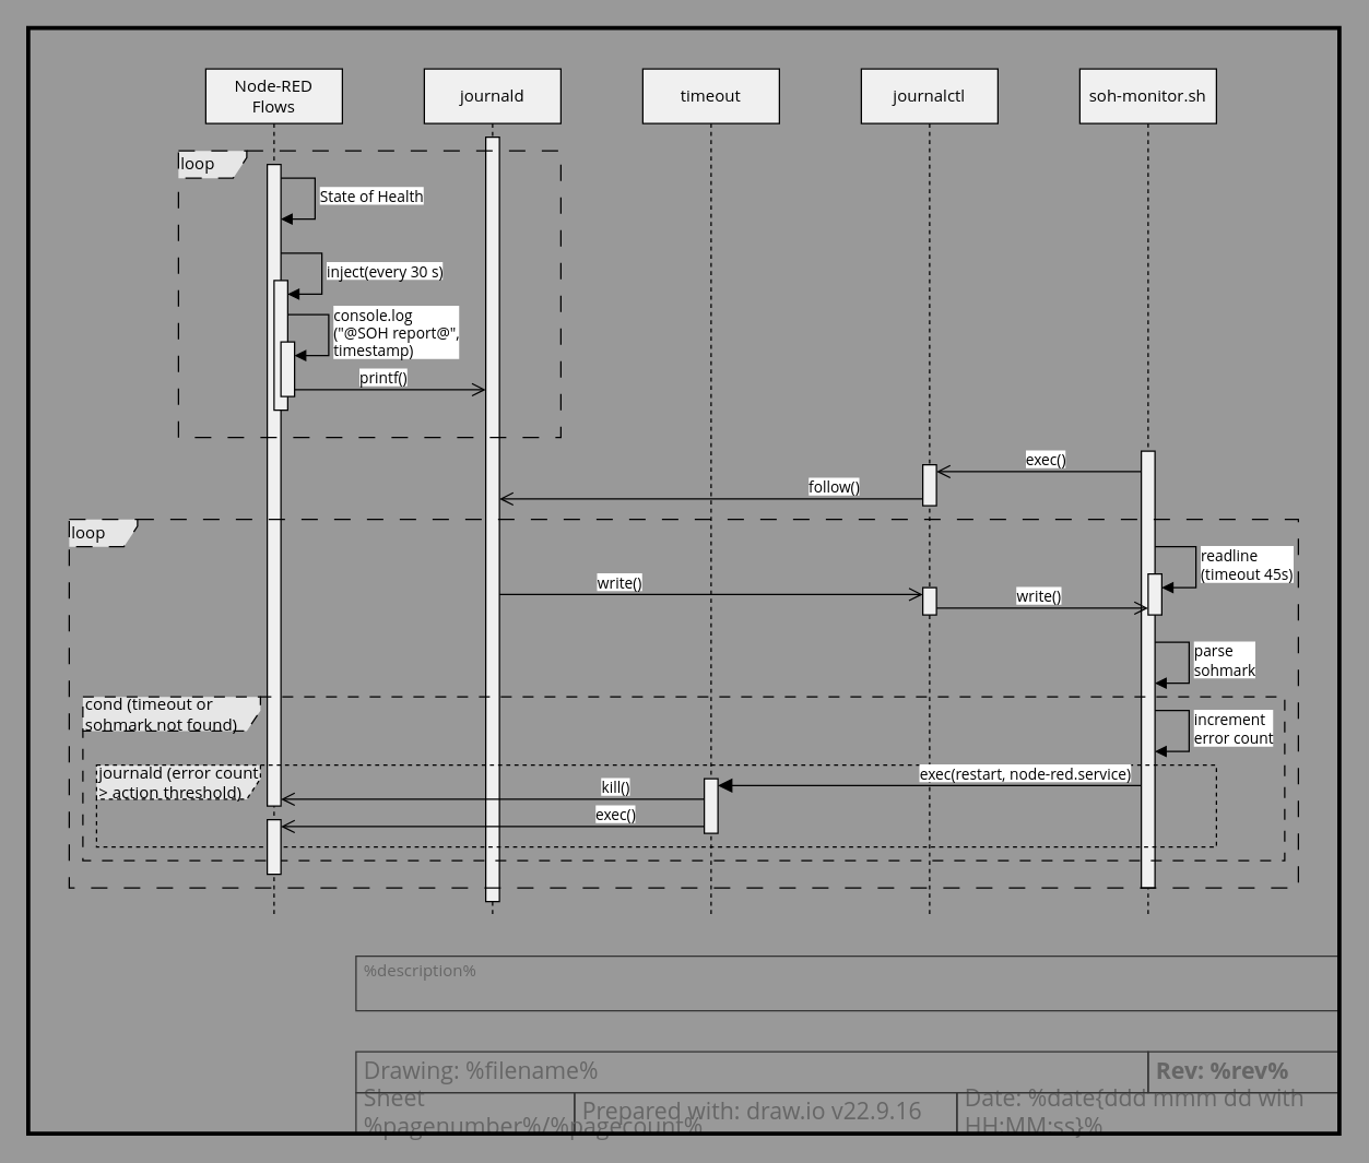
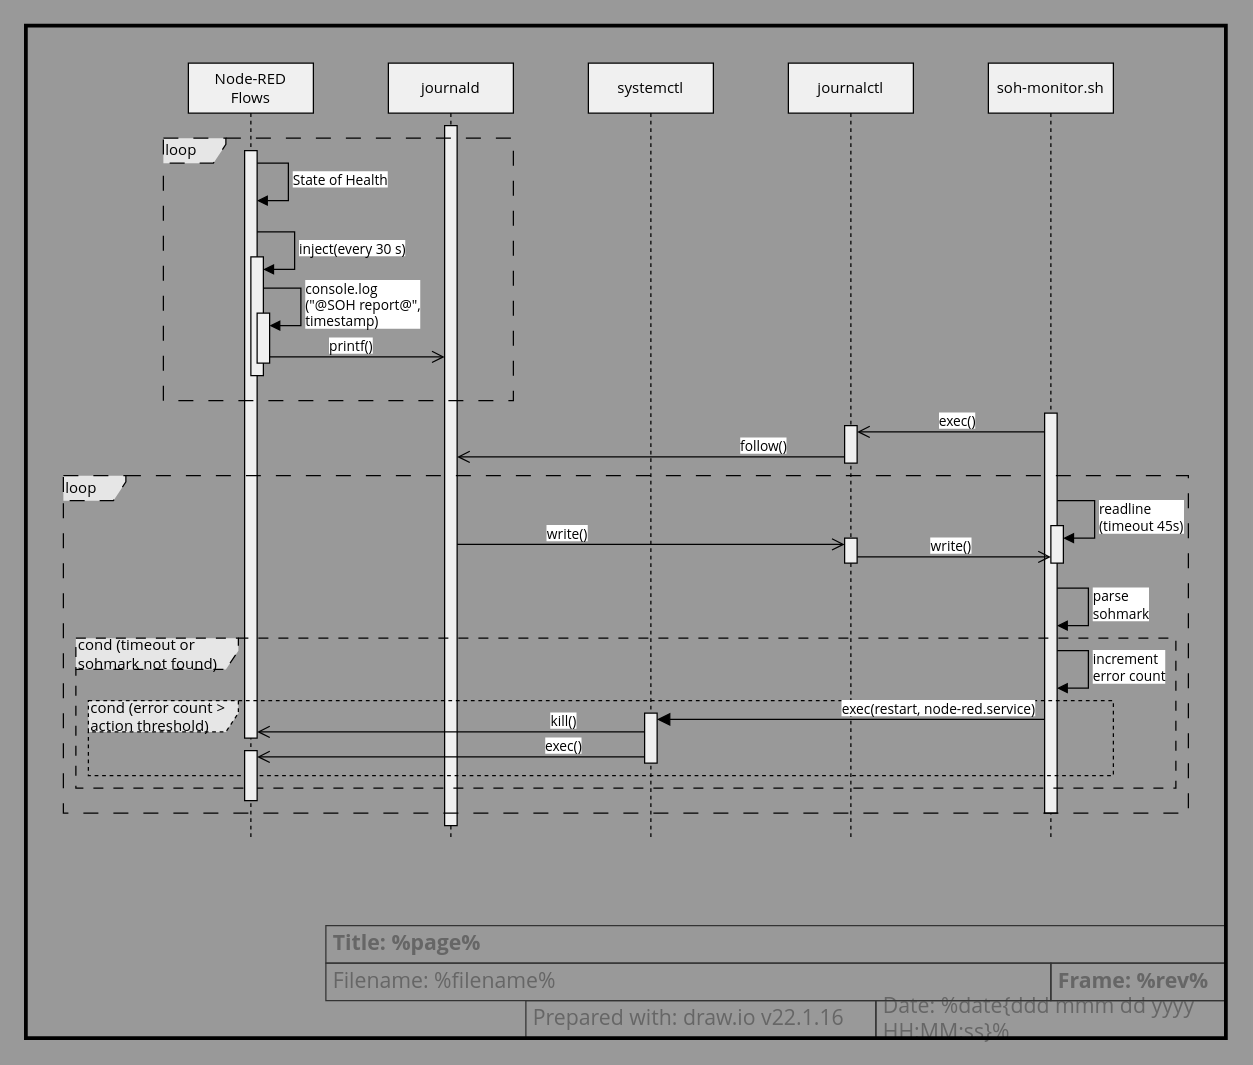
- <mxCell id="12" value="timeout" style="shape=umlLifeline;perimeter=lifelinePerimeter;whiteSpace=wrap;html=1;container=1;dropTarget=0;collapsible=0;recursiveResize=0;outlineConnect=0;portConstraint=eastwest;newEdgeStyle={&quot;curved&quot;:0,&quot;rounded&quot;:0};fontFamily=Open Sans;fillColor=#F0F0F0;" vertex="1" parent="11"><mxGeometry x="470" y="50" width="100" height="620" as="geometry" /></mxCell>
+ <mxCell id="12" value="systemctl" style="shape=umlLifeline;perimeter=lifelinePerimeter;whiteSpace=wrap;html=1;container=1;dropTarget=0;collapsible=0;recursiveResize=0;outlineConnect=0;portConstraint=eastwest;newEdgeStyle={&quot;curved&quot;:0,&quot;rounded&quot;:0};fontFamily=Open Sans;fillColor=#F0F0F0;" vertex="1" parent="11"><mxGeometry x="470" y="50" width="100" height="620" as="geometry" /></mxCell>
- <mxCell id="40" value="journald (error count &amp;gt; action threshold)" style="shape=umlFrame;whiteSpace=wrap;html=1;pointerEvents=0;fillColor=#E6E6E6;width=120;height=25;fontFamily=Open Sans;dashed=1;align=left;" vertex="1" parent="11"><mxGeometry x="70" y="560" width="820" height="60" as="geometry" /></mxCell>
+ <mxCell id="40" value="cond (error count &amp;gt; action threshold)" style="shape=umlFrame;whiteSpace=wrap;html=1;pointerEvents=0;fillColor=#E6E6E6;width=120;height=25;fontFamily=Open Sans;dashed=1;align=left;" vertex="1" parent="11"><mxGeometry x="70" y="560" width="820" height="60" as="geometry" /></mxCell>
- <mxCell id="7" value="&lt;div align=&quot;left&quot;&gt;%description%&lt;/div&gt;" style="strokeWidth=1;shadow=0;dashed=0;html=1;shape=mxgraph.mockup.text.textBox;fontColor=#666666;align=left;verticalAlign=top;fontSize=12;spacingLeft=4;spacingTop=-3;whiteSpace=wrap;strokeColor=#333333;mainText=;fillColor=none;fontFamily=Open Sans;movable=1;resizable=1;rotatable=1;deletable=1;editable=1;locked=0;connectable=1;" parent="1" vertex="1"><mxGeometry x="260" y="700" width="720" height="40" as="geometry" /></mxCell>
+ <mxCell id="5" value="&lt;b&gt;Title: %page%&lt;/b&gt;" style="strokeWidth=1;shadow=0;dashed=0;align=center;html=1;shape=mxgraph.mockup.text.textBox;fontColor=#666666;align=left;fontSize=17;spacingLeft=4;spacingTop=-3;whiteSpace=wrap;strokeColor=#333333;mainText=;fillColor=none;fontFamily=Open Sans;movable=1;resizable=1;rotatable=1;deletable=1;editable=1;locked=0;connectable=1;" parent="1" vertex="1"><mxGeometry x="260" y="740" width="720" height="30" as="geometry" /></mxCell>
- <mxCell id="6" value="Drawing: %filename%" style="strokeWidth=1;shadow=0;dashed=0;align=center;html=1;shape=mxgraph.mockup.text.textBox;fontColor=#666666;align=left;fontSize=17;spacingLeft=4;spacingTop=-3;whiteSpace=wrap;strokeColor=#333333;mainText=;fillColor=none;fontFamily=Open Sans;movable=1;resizable=1;rotatable=1;deletable=1;editable=1;locked=0;connectable=1;" parent="1" vertex="1"><mxGeometry x="260" y="770" width="580" height="30" as="geometry" /></mxCell>
+ <mxCell id="6" value="Filename: %filename%" style="strokeWidth=1;shadow=0;dashed=0;align=center;html=1;shape=mxgraph.mockup.text.textBox;fontColor=#666666;align=left;fontSize=17;spacingLeft=4;spacingTop=-3;whiteSpace=wrap;strokeColor=#333333;mainText=;fillColor=none;fontFamily=Open Sans;movable=1;resizable=1;rotatable=1;deletable=1;editable=1;locked=0;connectable=1;" parent="1" vertex="1"><mxGeometry x="260" y="770" width="580" height="30" as="geometry" /></mxCell>
- <mxCell id="8" value="&lt;b&gt;Rev: %rev%&lt;br&gt;&lt;/b&gt;" style="strokeWidth=1;shadow=0;dashed=0;align=center;html=1;shape=mxgraph.mockup.text.textBox;fontColor=#666666;align=left;fontSize=17;spacingLeft=4;spacingTop=-3;whiteSpace=wrap;strokeColor=#333333;mainText=;fillColor=none;fontFamily=Open Sans;movable=1;resizable=1;rotatable=1;deletable=1;editable=1;locked=0;connectable=1;" parent="1" vertex="1"><mxGeometry x="840" y="770" width="140" height="30" as="geometry" /></mxCell>
+ <mxCell id="8" value="&lt;b&gt;Frame: %rev%&lt;br&gt;&lt;/b&gt;" style="strokeWidth=1;shadow=0;dashed=0;align=center;html=1;shape=mxgraph.mockup.text.textBox;fontColor=#666666;align=left;fontSize=17;spacingLeft=4;spacingTop=-3;whiteSpace=wrap;strokeColor=#333333;mainText=;fillColor=none;fontFamily=Open Sans;movable=1;resizable=1;rotatable=1;deletable=1;editable=1;locked=0;connectable=1;" parent="1" vertex="1"><mxGeometry x="840" y="770" width="140" height="30" as="geometry" /></mxCell>
- <mxCell id="2" value="Prepared with: draw.io v22.9.16" style="strokeWidth=1;shadow=0;dashed=0;align=center;html=1;shape=mxgraph.mockup.text.textBox;fontColor=#666666;align=left;fontSize=17;spacingLeft=4;spacingTop=-3;whiteSpace=wrap;strokeColor=#333333;mainText=;fillColor=none;fontFamily=Open Sans;movable=1;resizable=1;rotatable=1;deletable=1;editable=1;locked=0;connectable=1;" parent="1" vertex="1"><mxGeometry x="420" y="800" width="280" height="30" as="geometry" /></mxCell>
+ <mxCell id="2" value="Prepared with: draw.io v22.1.16" style="strokeWidth=1;shadow=0;dashed=0;align=center;html=1;shape=mxgraph.mockup.text.textBox;fontColor=#666666;align=left;fontSize=17;spacingLeft=4;spacingTop=-3;whiteSpace=wrap;strokeColor=#333333;mainText=;fillColor=none;fontFamily=Open Sans;movable=1;resizable=1;rotatable=1;deletable=1;editable=1;locked=0;connectable=1;" parent="1" vertex="1"><mxGeometry x="420" y="800" width="280" height="30" as="geometry" /></mxCell>
- <mxCell id="4" value="Date: &lt;font style=&quot;font-size: 17px;&quot;&gt;%date{ddd mmm dd with HH:MM:ss}%&lt;/font&gt;" style="strokeWidth=1;shadow=0;dashed=0;align=center;html=1;shape=mxgraph.mockup.text.textBox;fontColor=#666666;align=left;fontSize=17;spacingLeft=4;spacingTop=-3;whiteSpace=wrap;strokeColor=#333333;mainText=;fillColor=none;fontFamily=Open Sans;movable=1;resizable=1;rotatable=1;deletable=1;editable=1;locked=0;connectable=1;" parent="1" vertex="1"><mxGeometry x="700" y="800" width="280" height="30" as="geometry" /></mxCell>
+ <mxCell id="4" value="Date: &lt;font style=&quot;font-size: 17px;&quot;&gt;%date{ddd mmm dd yyyy HH:MM:ss}%&lt;/font&gt;" style="strokeWidth=1;shadow=0;dashed=0;align=center;html=1;shape=mxgraph.mockup.text.textBox;fontColor=#666666;align=left;fontSize=17;spacingLeft=4;spacingTop=-3;whiteSpace=wrap;strokeColor=#333333;mainText=;fillColor=none;fontFamily=Open Sans;movable=1;resizable=1;rotatable=1;deletable=1;editable=1;locked=0;connectable=1;" parent="1" vertex="1"><mxGeometry x="700" y="800" width="280" height="30" as="geometry" /></mxCell>
- <mxCell id="3" value="&lt;div align=&quot;left&quot;&gt;Sheet %pagenumber%/%pagecount%&lt;/div&gt;" style="strokeWidth=1;shadow=0;dashed=0;align=left;html=1;shape=mxgraph.mockup.text.textBox;fontColor=#666666;align=left;fontSize=17;spacingLeft=4;spacingTop=-3;whiteSpace=wrap;strokeColor=#333333;mainText=;fillColor=none;fontFamily=Open Sans;movable=1;resizable=1;rotatable=1;deletable=1;editable=1;locked=0;connectable=1;" parent="1" vertex="1"><mxGeometry x="260" y="800" width="160" height="30" as="geometry" /></mxCell>
